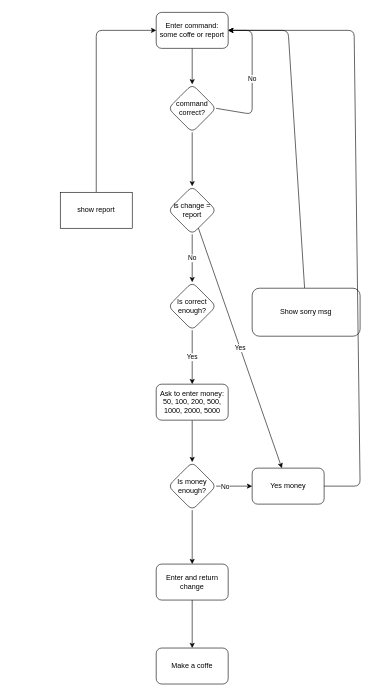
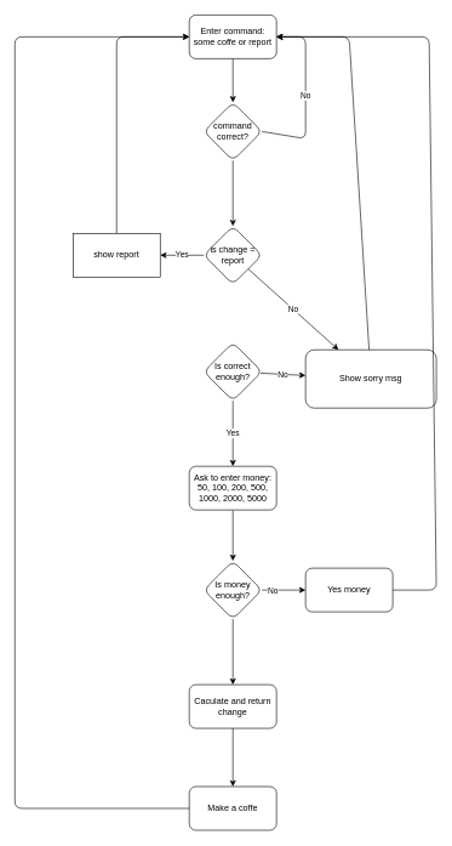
- <mxCell id="8" value="No" style="edgeStyle=none;html=1;" edge="1" parent="1" source="9" target="14"><mxGeometry relative="1" as="geometry" /></mxCell>
+ <mxCell id="8" value="No" style="edgeStyle=none;html=1;" edge="1" parent="1" source="9" target="16"><mxGeometry relative="1" as="geometry" /></mxCell>
+ <mxCell id="12" value="No" style="edgeStyle=none;html=1;" edge="1" parent="1" source="14" target="16"><mxGeometry relative="1" as="geometry" /></mxCell>
- <mxCell id="7" value="Yes" style="edgeStyle=none;html=1;" edge="1" parent="1" source="9" target="23"><mxGeometry relative="1" as="geometry" /></mxCell>
+ <mxCell id="7" value="Yes" style="edgeStyle=none;html=1;" edge="1" parent="1" source="9" target="11"><mxGeometry relative="1" as="geometry" /></mxCell>
+ <mxCell id="28" value="" style="endArrow=classic;html=1;exitX=0;exitY=0.5;exitDx=0;exitDy=0;entryX=0;entryY=0.5;entryDx=0;entryDy=0;" edge="1" parent="1" source="27" target="3"><mxGeometry width="50" height="50" relative="1" as="geometry"><mxPoint x="350" y="910" as="sourcePoint" /><mxPoint x="20" y="48" as="targetPoint" /><Array as="points"><mxPoint x="20" y="1110" /><mxPoint x="20" y="50" /></Array></mxGeometry></mxCell>
- <mxCell id="26" value="Enter and return change" style="whiteSpace=wrap;html=1;rounded=1;" vertex="1" parent="1"><mxGeometry x="260" y="940" width="120" height="60" as="geometry" /></mxCell>
+ <mxCell id="26" value="Caculate and return change" style="whiteSpace=wrap;html=1;rounded=1;" vertex="1" parent="1"><mxGeometry x="260" y="940" width="120" height="60" as="geometry" /></mxCell>
